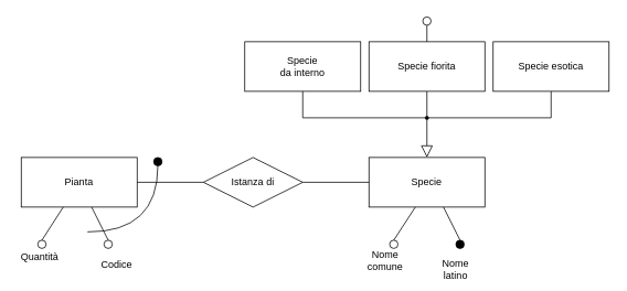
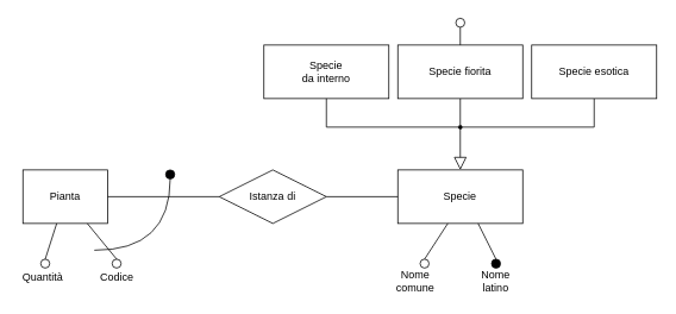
- <mxCell id="2" value="Pianta" style="whiteSpace=wrap;html=1;align=center;" vertex="1" parent="1"><mxGeometry x="25" y="190" width="140" height="60" as="geometry" /></mxCell>
+ <mxCell id="2" value="Pianta" style="whiteSpace=wrap;html=1;align=center;" vertex="1" parent="1"><mxGeometry x="25" y="190" width="95" height="60" as="geometry" /></mxCell>
- <mxCell id="18" value="Codice" style="text;html=1;strokeColor=none;fillColor=none;align=center;verticalAlign=middle;whiteSpace=wrap;rounded=0;" vertex="1" parent="1"><mxGeometry x="112.5" y="310" width="55" height="20" as="geometry" /></mxCell>
+ <mxCell id="18" value="Codice" style="text;html=1;strokeColor=none;fillColor=none;align=center;verticalAlign=middle;whiteSpace=wrap;rounded=0;" vertex="1" parent="1"><mxGeometry x="102.5" y="300" width="55" height="20" as="geometry" /></mxCell>
- <mxCell id="20" value="Nome latino" style="text;html=1;strokeColor=none;fillColor=none;align=center;verticalAlign=middle;whiteSpace=wrap;rounded=0;" vertex="1" parent="1"><mxGeometry x="520" y="310" width="60" height="30" as="geometry" /></mxCell>
+ <mxCell id="20" value="Nome latino" style="text;html=1;strokeColor=none;fillColor=none;align=center;verticalAlign=middle;whiteSpace=wrap;rounded=0;" vertex="1" parent="1"><mxGeometry x="525" y="300" width="60" height="30" as="geometry" /></mxCell>
